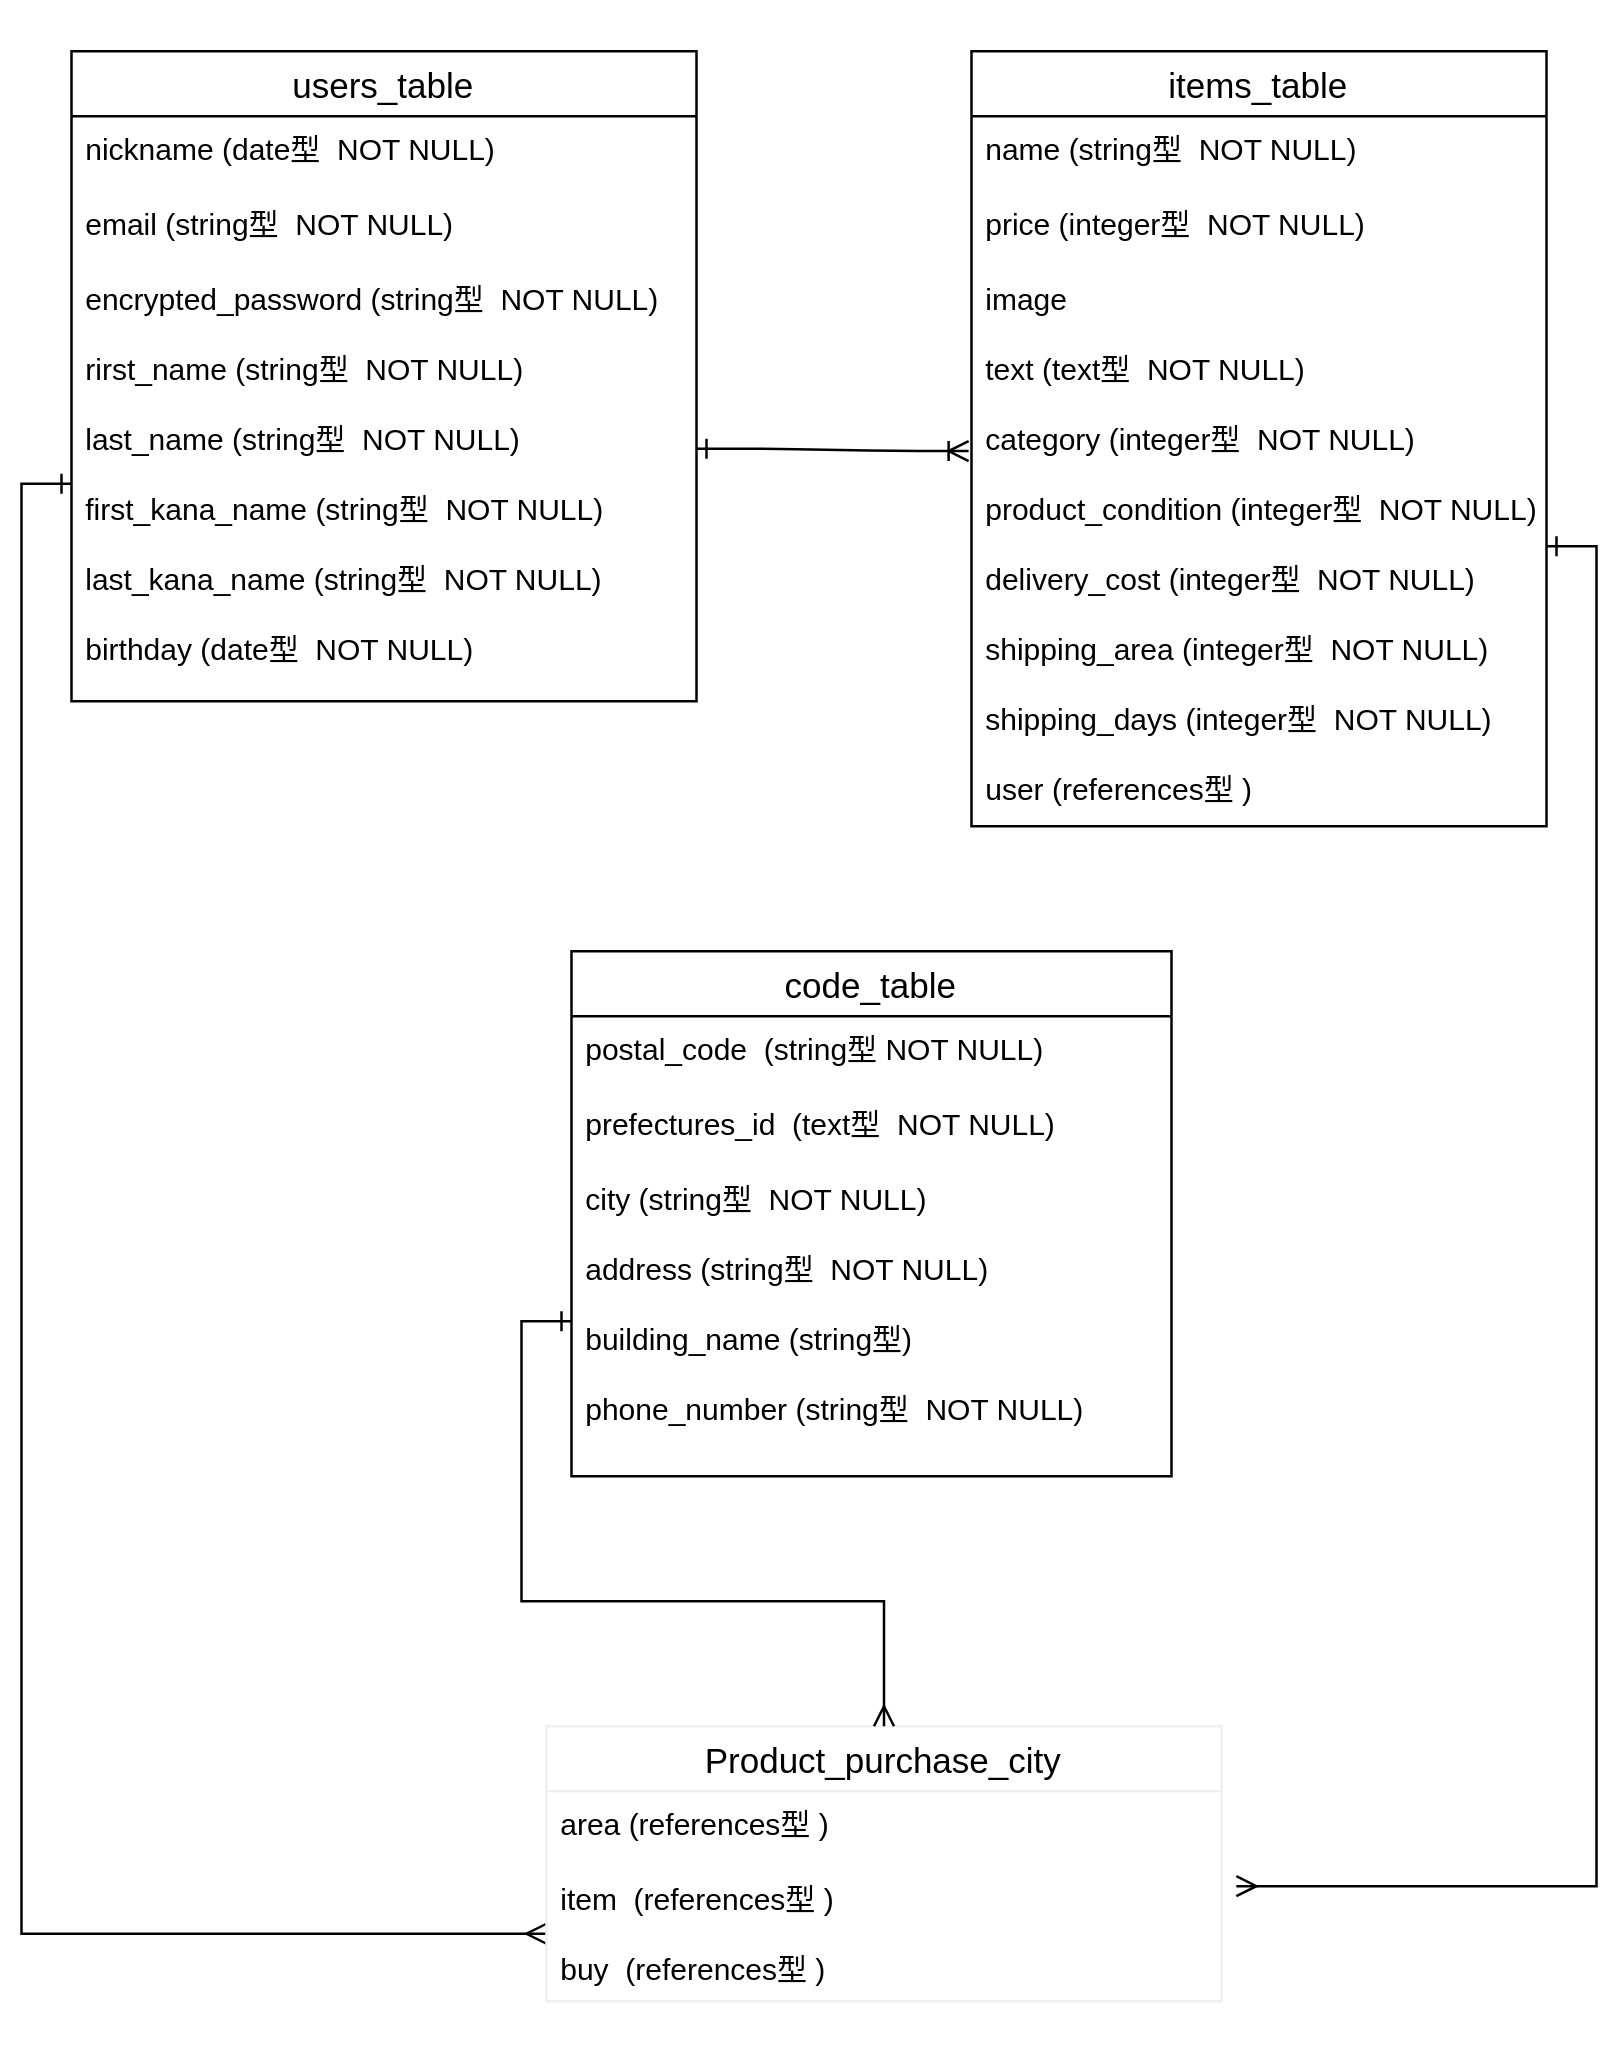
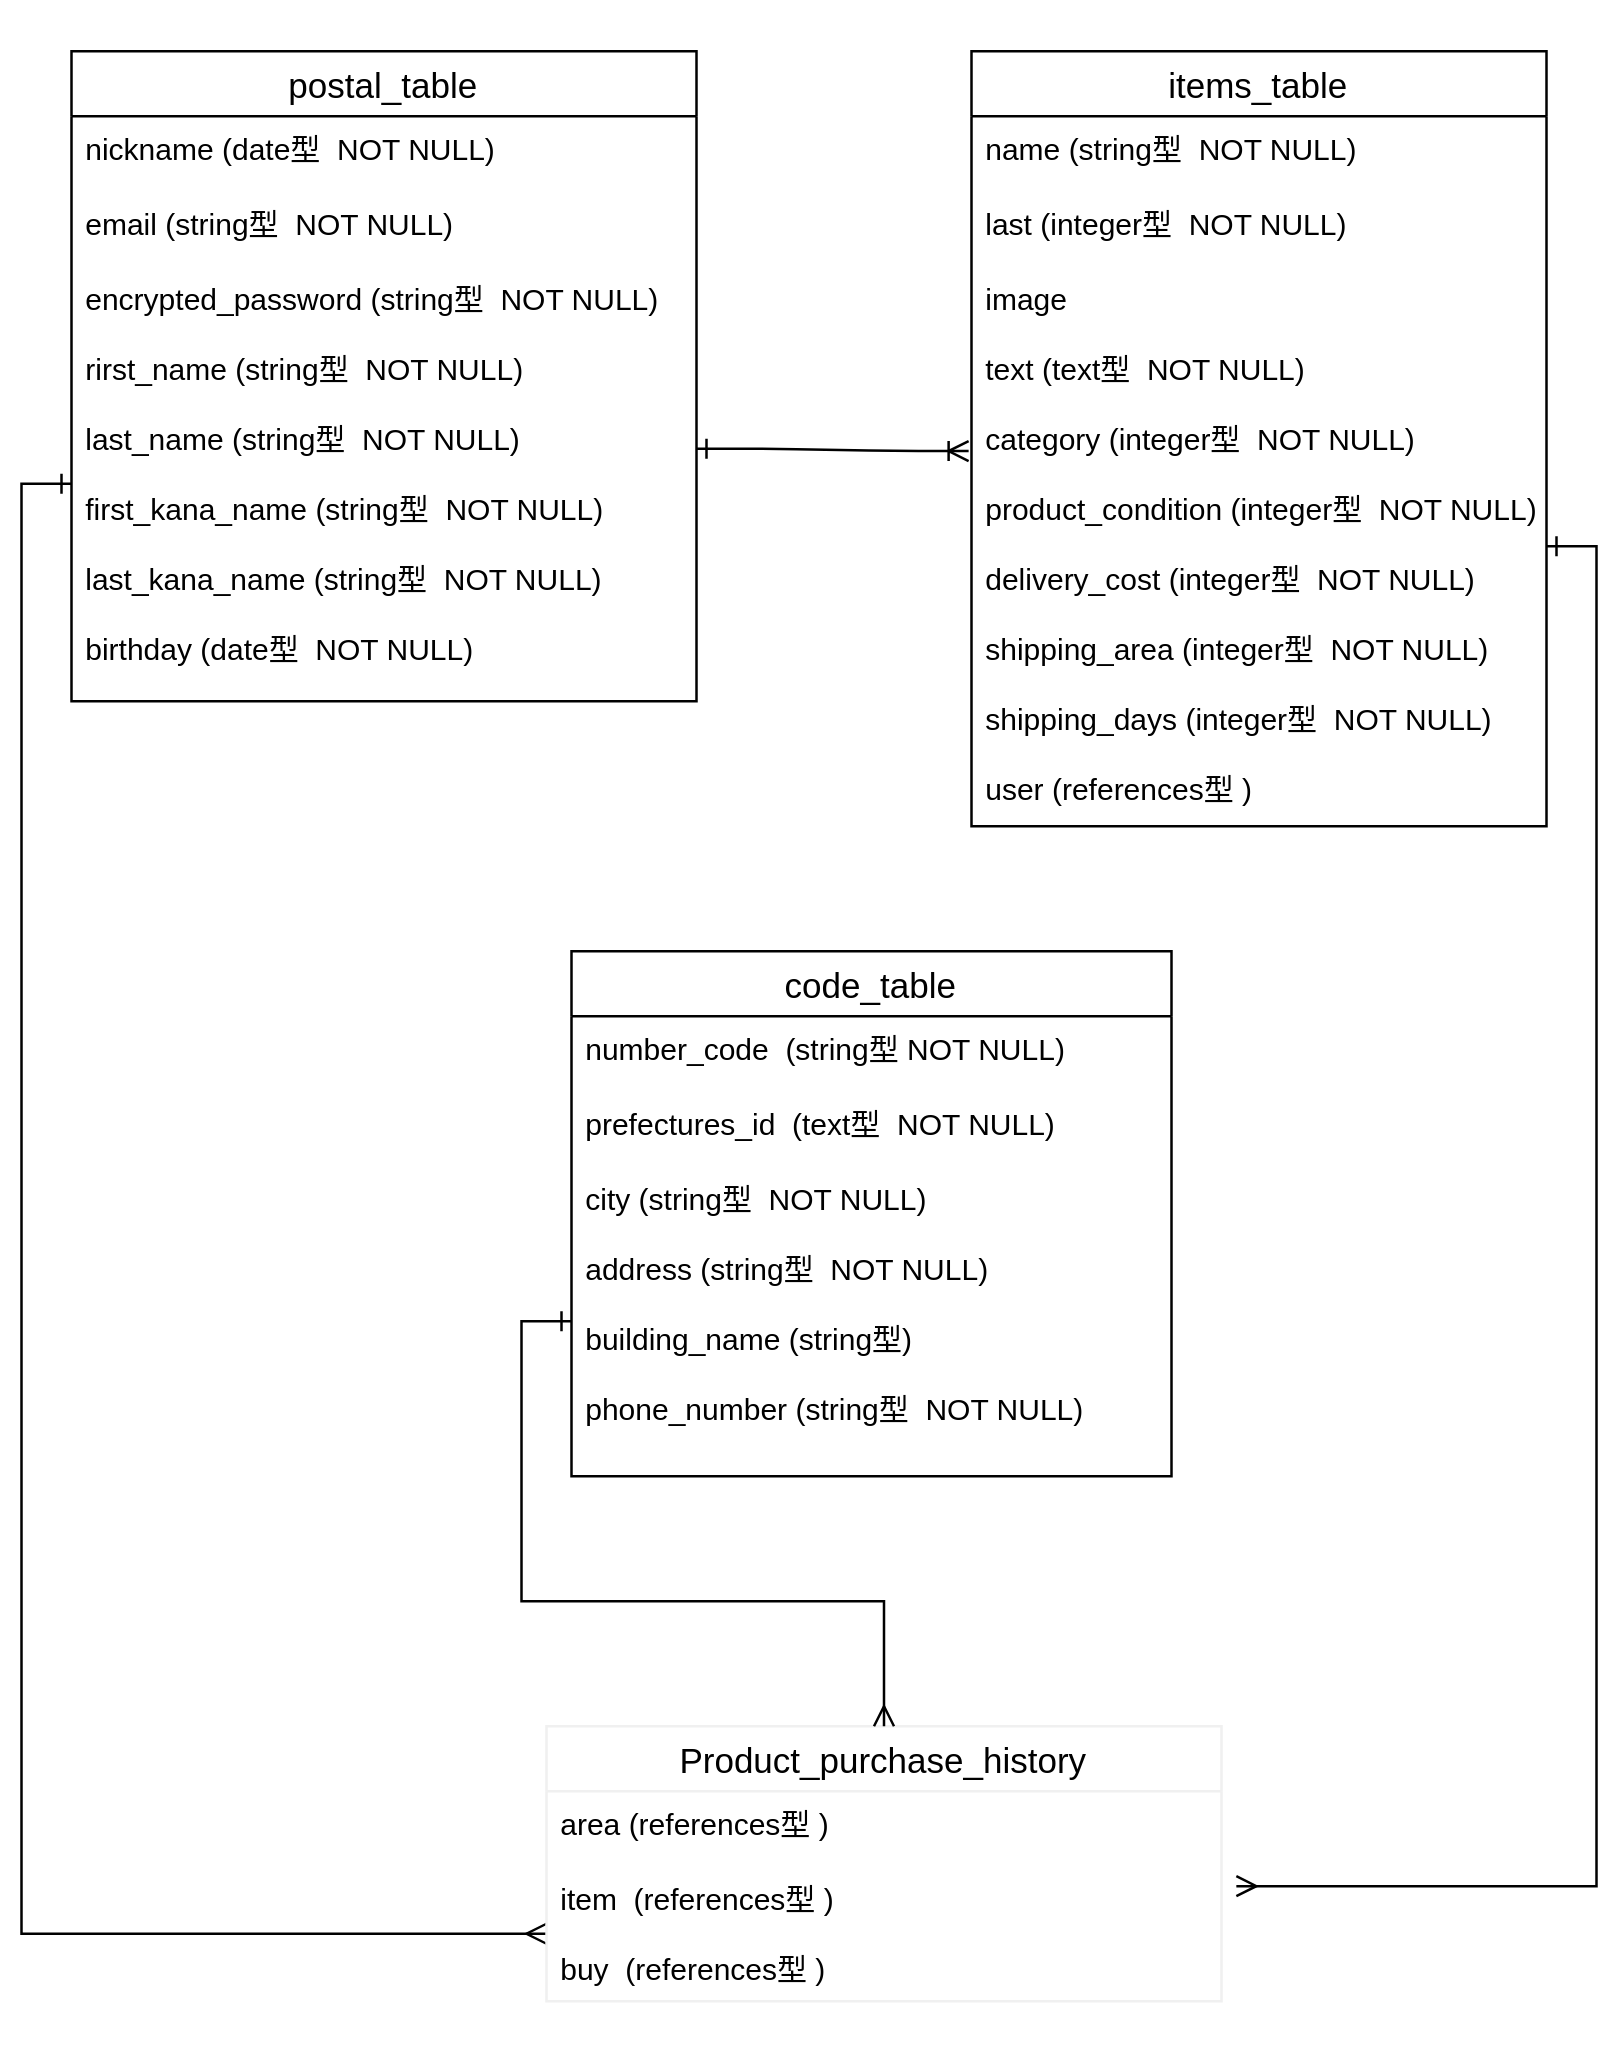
- <mxCell id="2" value="users_table" style="swimlane;fontStyle=0;childLayout=stackLayout;horizontal=1;startSize=26;horizontalStack=0;resizeParent=1;resizeParentMax=0;resizeLast=0;collapsible=1;marginBottom=0;align=center;fontSize=14;labelBackgroundColor=none;" parent="1" vertex="1"><mxGeometry x="20" y="20" width="250" height="260" as="geometry"><mxRectangle x="160" y="80" width="120" height="26" as="alternateBounds" /></mxGeometry></mxCell>
+ <mxCell id="2" value="postal_table" style="swimlane;fontStyle=0;childLayout=stackLayout;horizontal=1;startSize=26;horizontalStack=0;resizeParent=1;resizeParentMax=0;resizeLast=0;collapsible=1;marginBottom=0;align=center;fontSize=14;labelBackgroundColor=none;" parent="1" vertex="1"><mxGeometry x="20" y="20" width="250" height="260" as="geometry"><mxRectangle x="160" y="80" width="120" height="26" as="alternateBounds" /></mxGeometry></mxCell>
- <mxCell id="8" value="price (integer型  NOT NULL)" style="text;strokeColor=none;fillColor=none;spacingLeft=4;spacingRight=4;overflow=hidden;rotatable=0;points=[[0,0.5],[1,0.5]];portConstraint=eastwest;fontSize=12;" parent="6" vertex="1"><mxGeometry y="56" width="230" height="30" as="geometry" /></mxCell>
+ <mxCell id="8" value="last (integer型  NOT NULL)" style="text;strokeColor=none;fillColor=none;spacingLeft=4;spacingRight=4;overflow=hidden;rotatable=0;points=[[0,0.5],[1,0.5]];portConstraint=eastwest;fontSize=12;" parent="6" vertex="1"><mxGeometry y="56" width="230" height="30" as="geometry" /></mxCell>
- <mxCell id="11" value="postal_code  (string型 NOT NULL)" style="text;strokeColor=none;fillColor=none;spacingLeft=4;spacingRight=4;overflow=hidden;rotatable=0;points=[[0,0.5],[1,0.5]];portConstraint=eastwest;fontSize=12;" parent="10" vertex="1"><mxGeometry y="26" width="240" height="30" as="geometry" /></mxCell>
+ <mxCell id="11" value="number_code  (string型 NOT NULL)" style="text;strokeColor=none;fillColor=none;spacingLeft=4;spacingRight=4;overflow=hidden;rotatable=0;points=[[0,0.5],[1,0.5]];portConstraint=eastwest;fontSize=12;" parent="10" vertex="1"><mxGeometry y="26" width="240" height="30" as="geometry" /></mxCell>
- <mxCell id="17" value="Product_purchase_city" style="swimlane;fontStyle=0;childLayout=stackLayout;horizontal=1;startSize=26;horizontalStack=0;resizeParent=1;resizeParentMax=0;resizeLast=0;collapsible=1;marginBottom=0;align=center;fontSize=14;labelBackgroundColor=none;strokeColor=#f0f0f0;" parent="1" vertex="1"><mxGeometry x="210" y="690" width="270" height="110" as="geometry" /></mxCell>
+ <mxCell id="17" value="Product_purchase_history" style="swimlane;fontStyle=0;childLayout=stackLayout;horizontal=1;startSize=26;horizontalStack=0;resizeParent=1;resizeParentMax=0;resizeLast=0;collapsible=1;marginBottom=0;align=center;fontSize=14;labelBackgroundColor=none;strokeColor=#f0f0f0;" parent="1" vertex="1"><mxGeometry x="210" y="690" width="270" height="110" as="geometry" /></mxCell>
